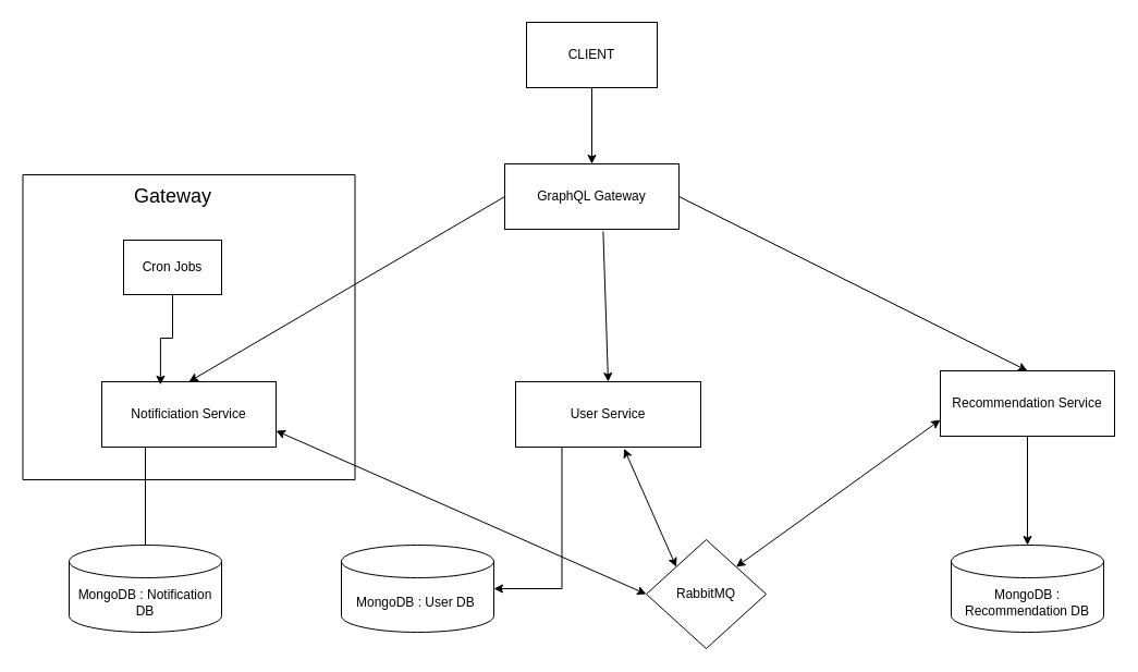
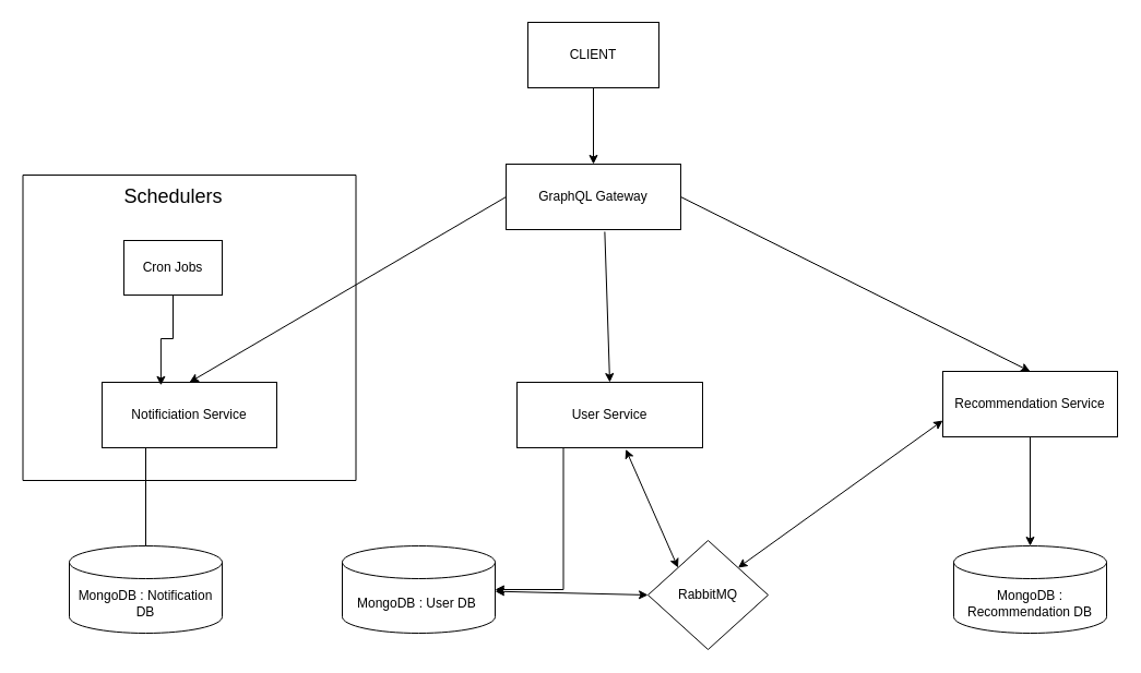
- <mxCell id="14" value="&lt;font style=&quot;font-size: 18px;&quot;&gt;Gateway&lt;/font&gt;" style="text;html=1;align=center;verticalAlign=middle;resizable=0;points=[];autosize=1;strokeColor=none;fillColor=none;" vertex="1" parent="12"><mxGeometry x="82.5" width="110" height="40" as="geometry" /></mxCell>
+ <mxCell id="14" value="&lt;font style=&quot;font-size: 18px;&quot;&gt;Schedulers&lt;/font&gt;" style="text;html=1;align=center;verticalAlign=middle;resizable=0;points=[];autosize=1;strokeColor=none;fillColor=none;" vertex="1" parent="12"><mxGeometry x="82.5" width="110" height="40" as="geometry" /></mxCell>
- <mxCell id="22" value="" style="endArrow=classic;startArrow=classic;html=1;rounded=0;exitX=0;exitY=0.5;exitDx=0;exitDy=0;entryX=1;entryY=0.75;entryDx=0;entryDy=0;" edge="1" parent="1" source="18" target="5"><mxGeometry width="50" height="50" relative="1" as="geometry"><mxPoint x="593" y="310" as="sourcePoint" /><mxPoint x="643" y="260" as="targetPoint" /></mxGeometry></mxCell>
+ <mxCell id="22" value="" style="endArrow=classic;startArrow=classic;html=1;rounded=0;exitX=0;exitY=0.5;exitDx=0;exitDy=0;" edge="1" parent="1" source="18" target="17"><mxGeometry width="50" height="50" relative="1" as="geometry"><mxPoint x="593" y="310" as="sourcePoint" /><mxPoint x="643" y="260" as="targetPoint" /></mxGeometry></mxCell>
